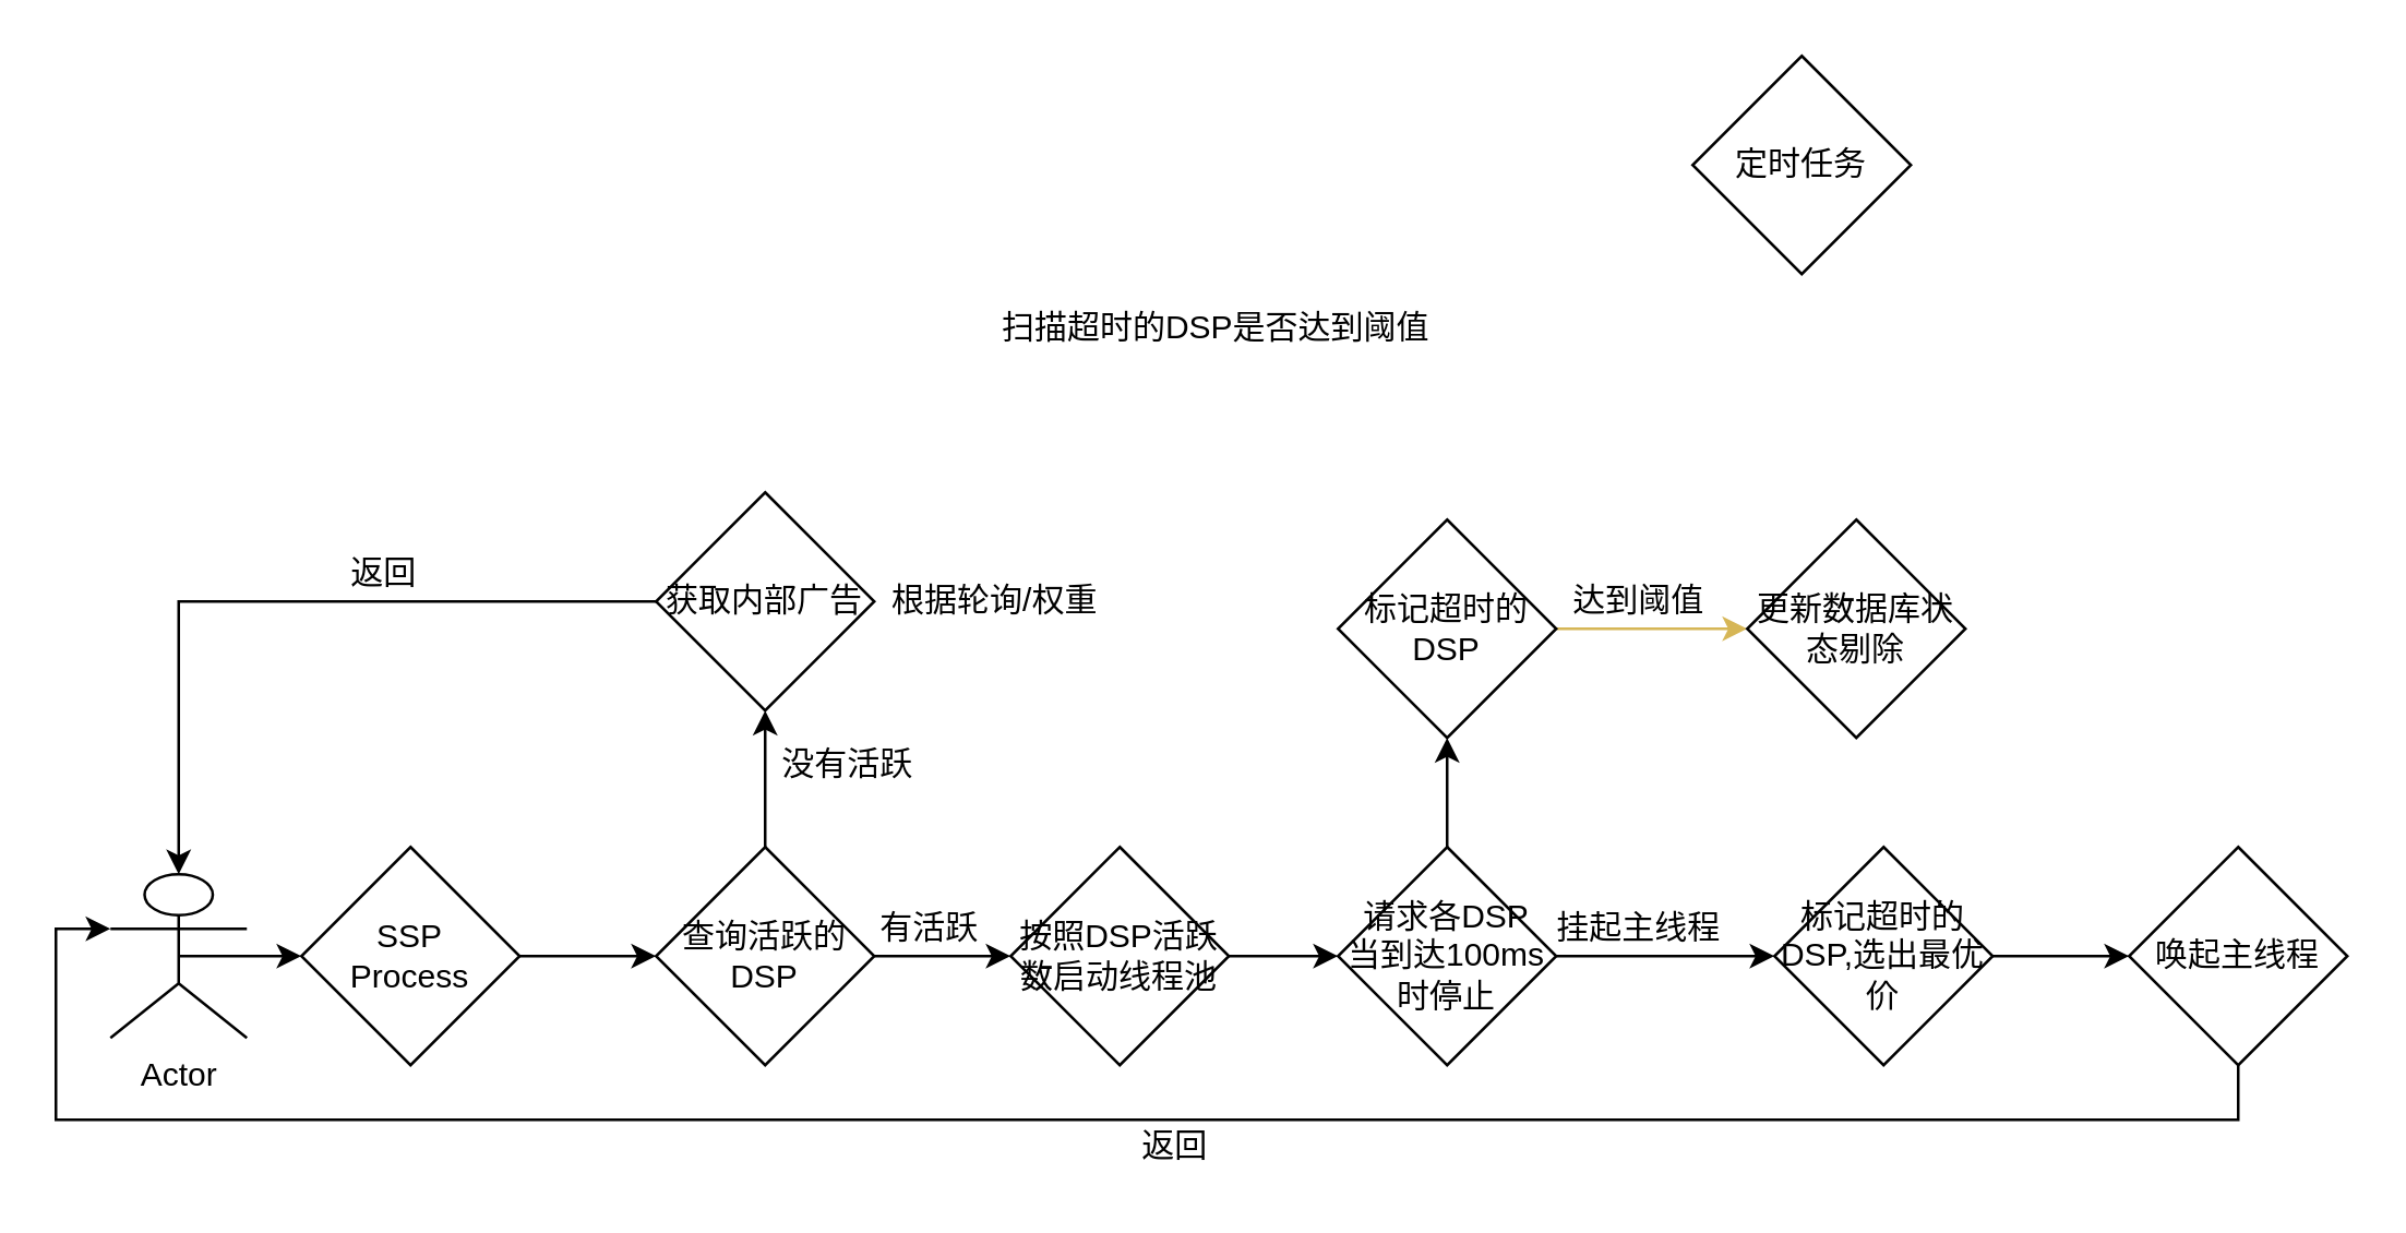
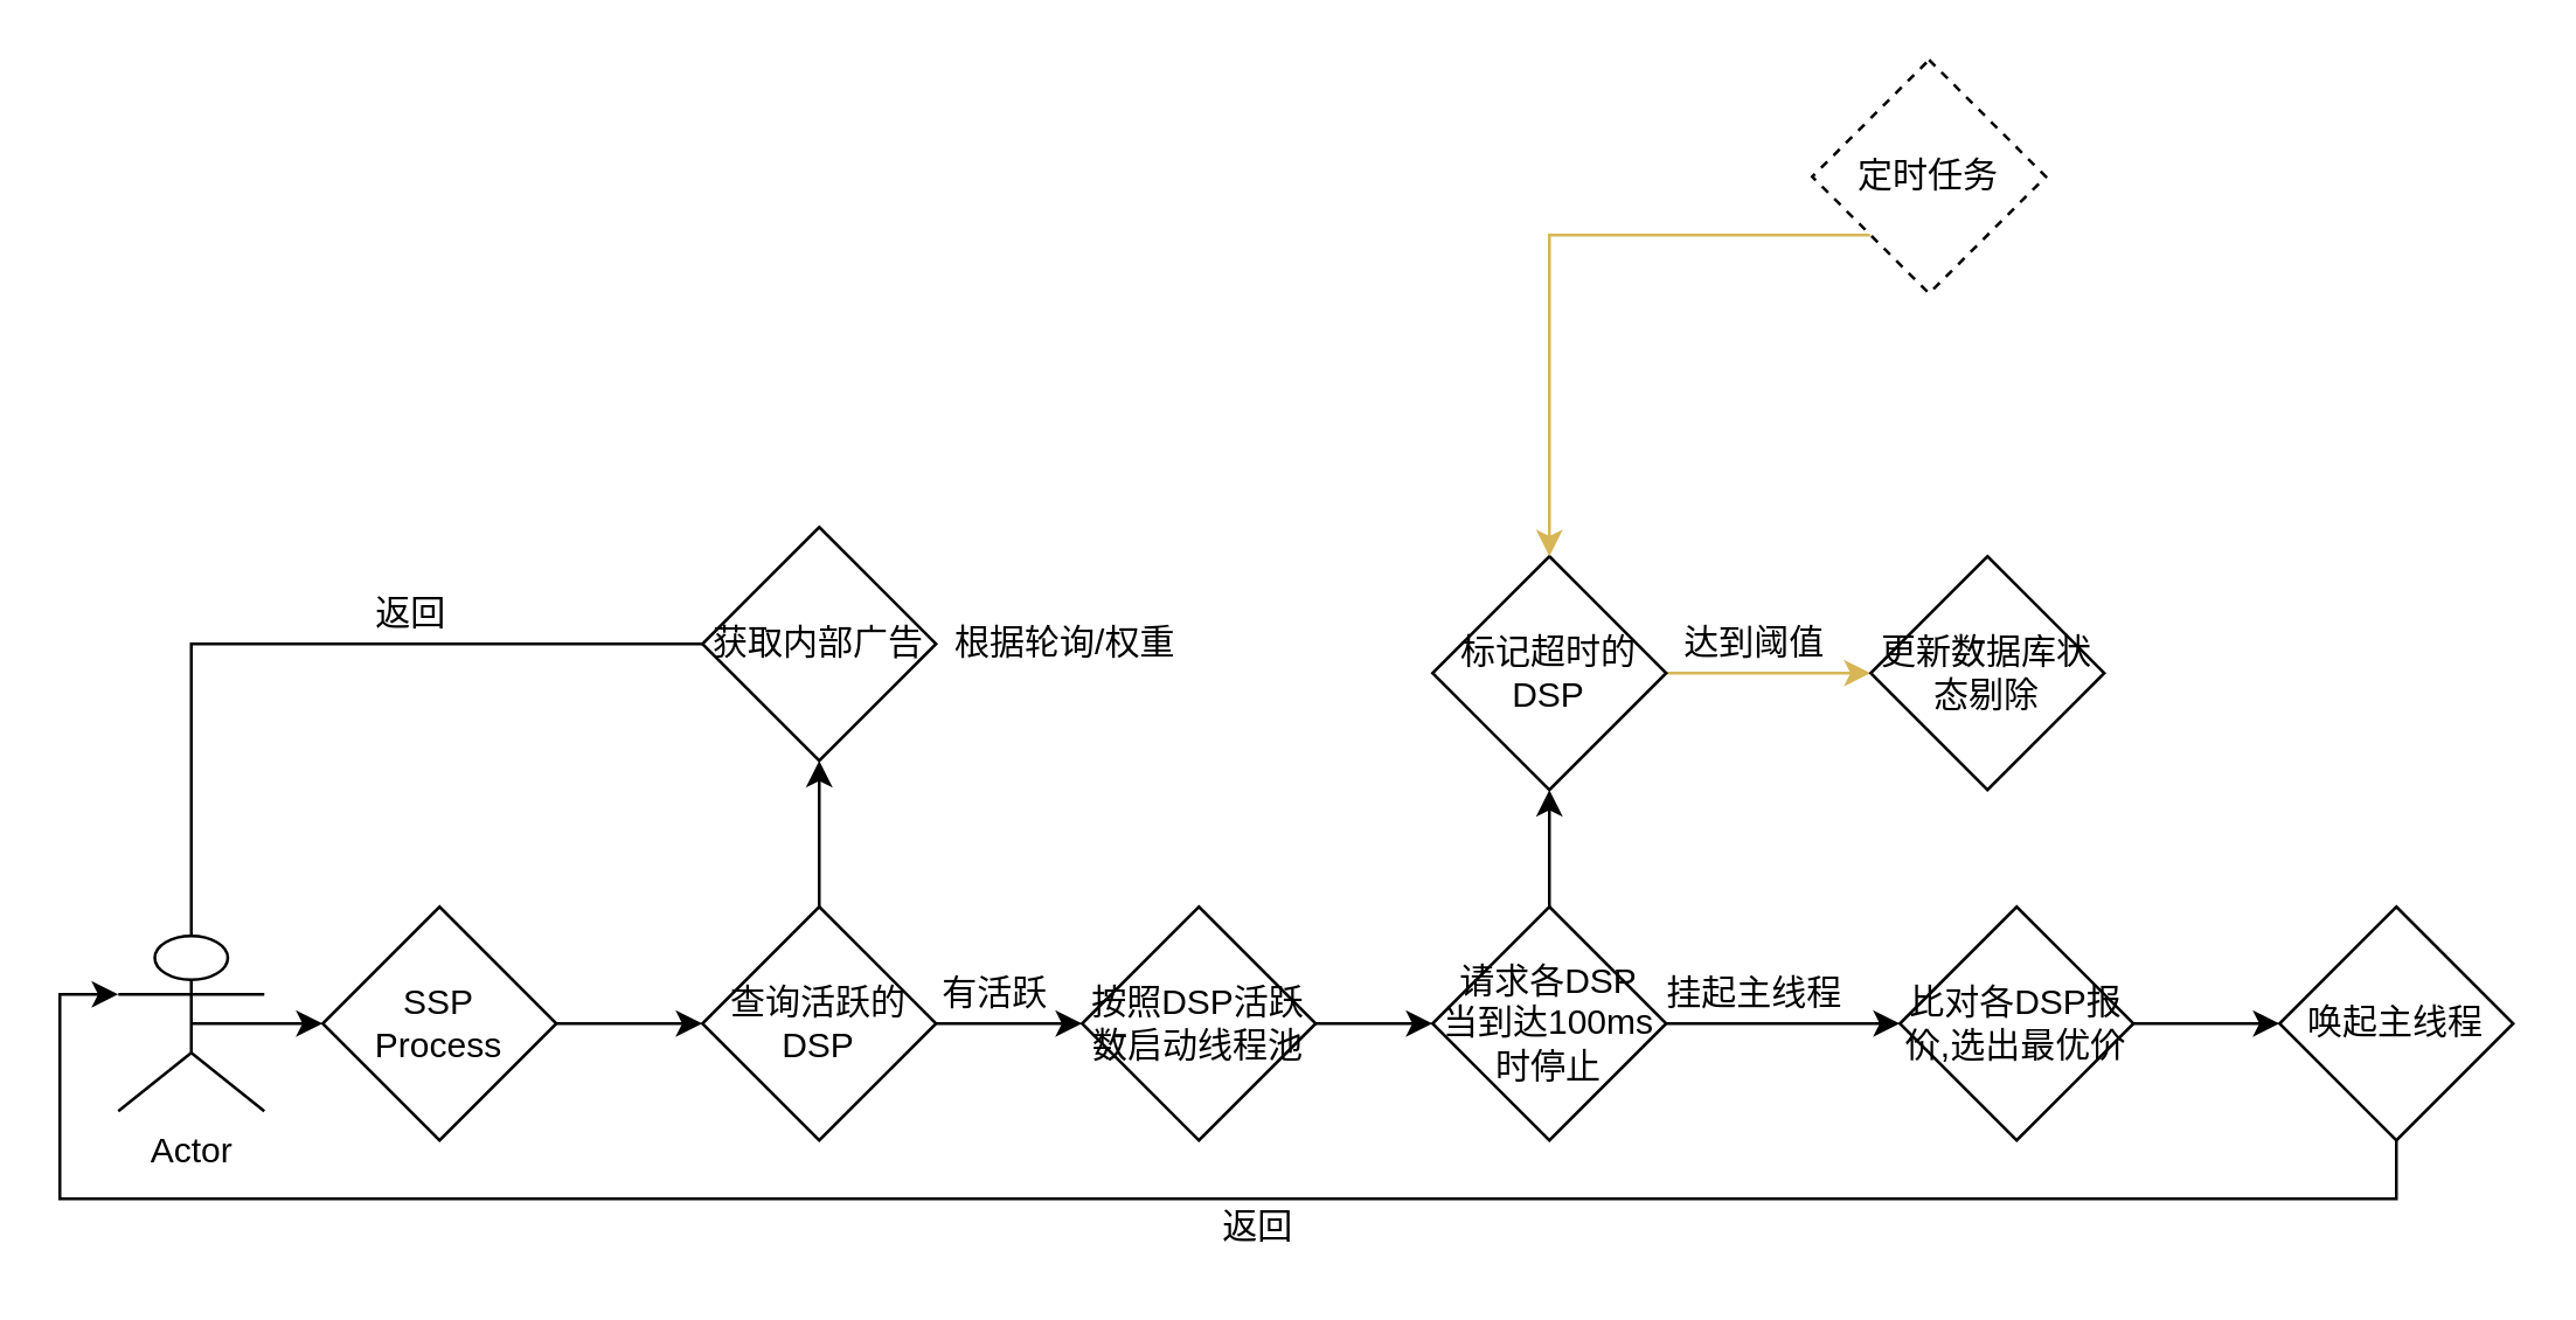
- <mxCell id="29" value="定时任务" style="rhombus;whiteSpace=wrap;html=1;" vertex="1" parent="1"><mxGeometry x="620" y="20" width="80" height="80" as="geometry" /></mxCell>
+ <mxCell id="29" value="定时任务" style="rhombus;whiteSpace=wrap;html=1;dashed=1;" vertex="1" parent="1"><mxGeometry x="620" y="20" width="80" height="80" as="geometry" /></mxCell>
+ <mxCell id="28" style="edgeStyle=orthogonalEdgeStyle;rounded=0;orthogonalLoop=1;jettySize=auto;html=1;exitX=0;exitY=1;exitDx=0;exitDy=0;entryX=0.5;entryY=0;entryDx=0;entryDy=0;fillColor=#fff2cc;strokeColor=#d6b656;" edge="1" parent="1" source="29" target="22"><mxGeometry relative="1" as="geometry" /></mxCell>
- <mxCell id="30" value="扫描超时的DSP是否达到阈值" style="text;html=1;align=center;verticalAlign=middle;resizable=0;points=[];autosize=1;strokeColor=none;fillColor=none;" vertex="1" parent="1"><mxGeometry x="360" y="110" width="170" height="20" as="geometry" /></mxCell>
- <mxCell id="11" value="没有活跃" style="text;html=1;align=center;verticalAlign=middle;resizable=0;points=[];autosize=1;strokeColor=none;fillColor=none;" vertex="1" parent="1"><mxGeometry x="280" y="270" width="60" height="20" as="geometry" /></mxCell>
- <mxCell id="9" style="edgeStyle=orthogonalEdgeStyle;rounded=0;orthogonalLoop=1;jettySize=auto;html=1;exitX=0;exitY=0.5;exitDx=0;exitDy=0;entryX=0.5;entryY=0;entryDx=0;entryDy=0;entryPerimeter=0;" edge="1" parent="1" source="10" target="3"><mxGeometry relative="1" as="geometry" /></mxCell>
+ <mxCell id="9" style="edgeStyle=orthogonalEdgeStyle;rounded=0;orthogonalLoop=1;jettySize=auto;html=1;exitX=0;exitY=0.5;exitDx=0;exitDy=0;entryX=0.5;entryY=0;entryDx=0;entryDy=0;entryPerimeter=0;endArrow=none;" edge="1" parent="1" source="10" target="3"><mxGeometry relative="1" as="geometry" /></mxCell>
- <mxCell id="24" value="标记超时的DSP,选出最优价" style="rhombus;whiteSpace=wrap;html=1;" vertex="1" parent="1"><mxGeometry x="650" y="310" width="80" height="80" as="geometry" /></mxCell>
+ <mxCell id="24" value="比对各DSP报价,选出最优价" style="rhombus;whiteSpace=wrap;html=1;" vertex="1" parent="1"><mxGeometry x="650" y="310" width="80" height="80" as="geometry" /></mxCell>
